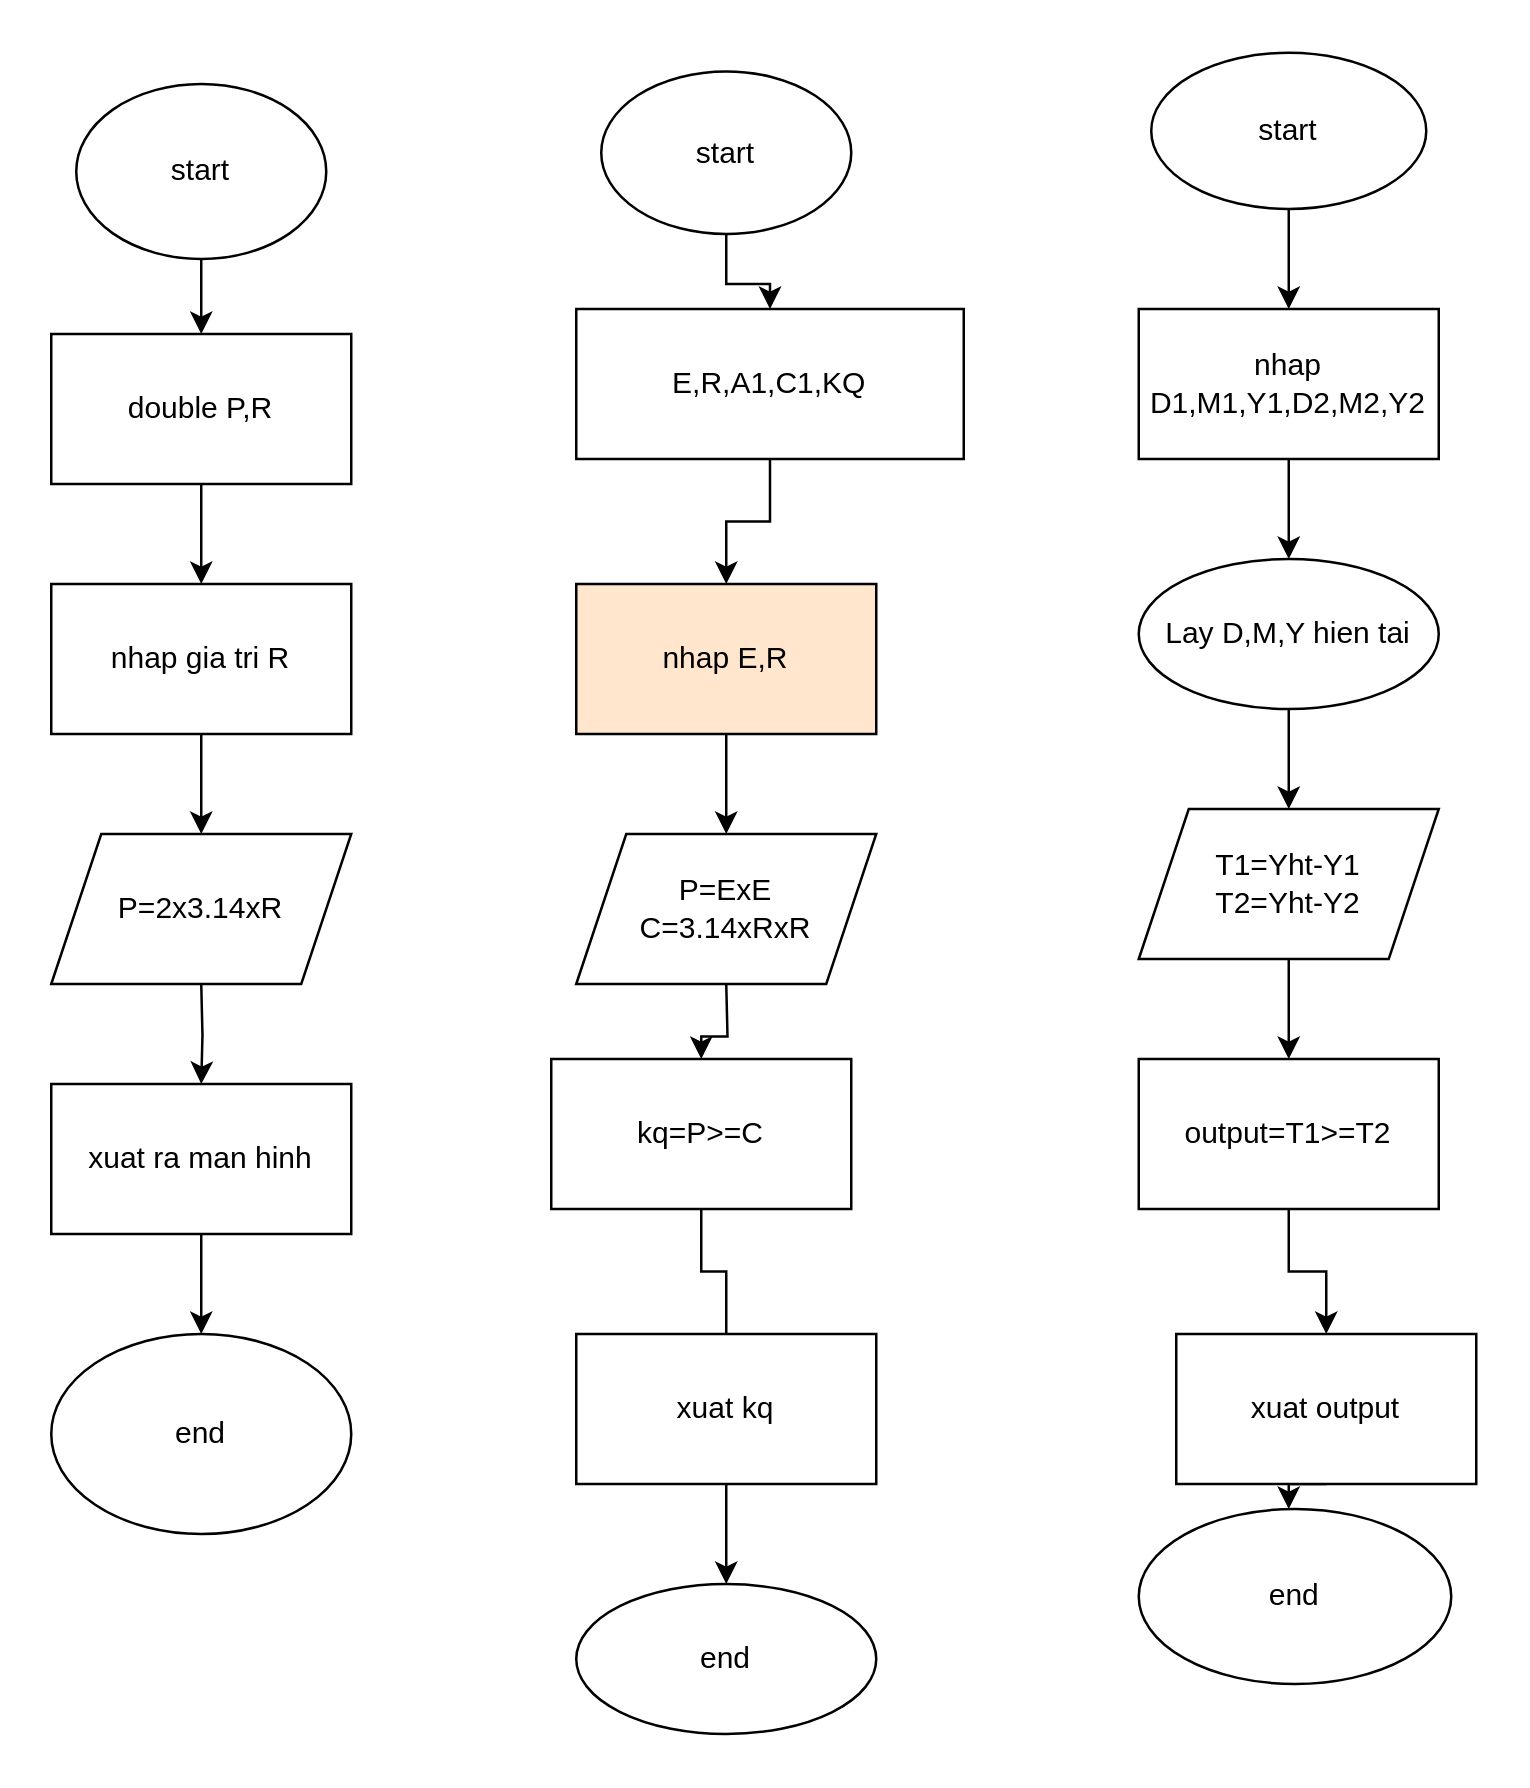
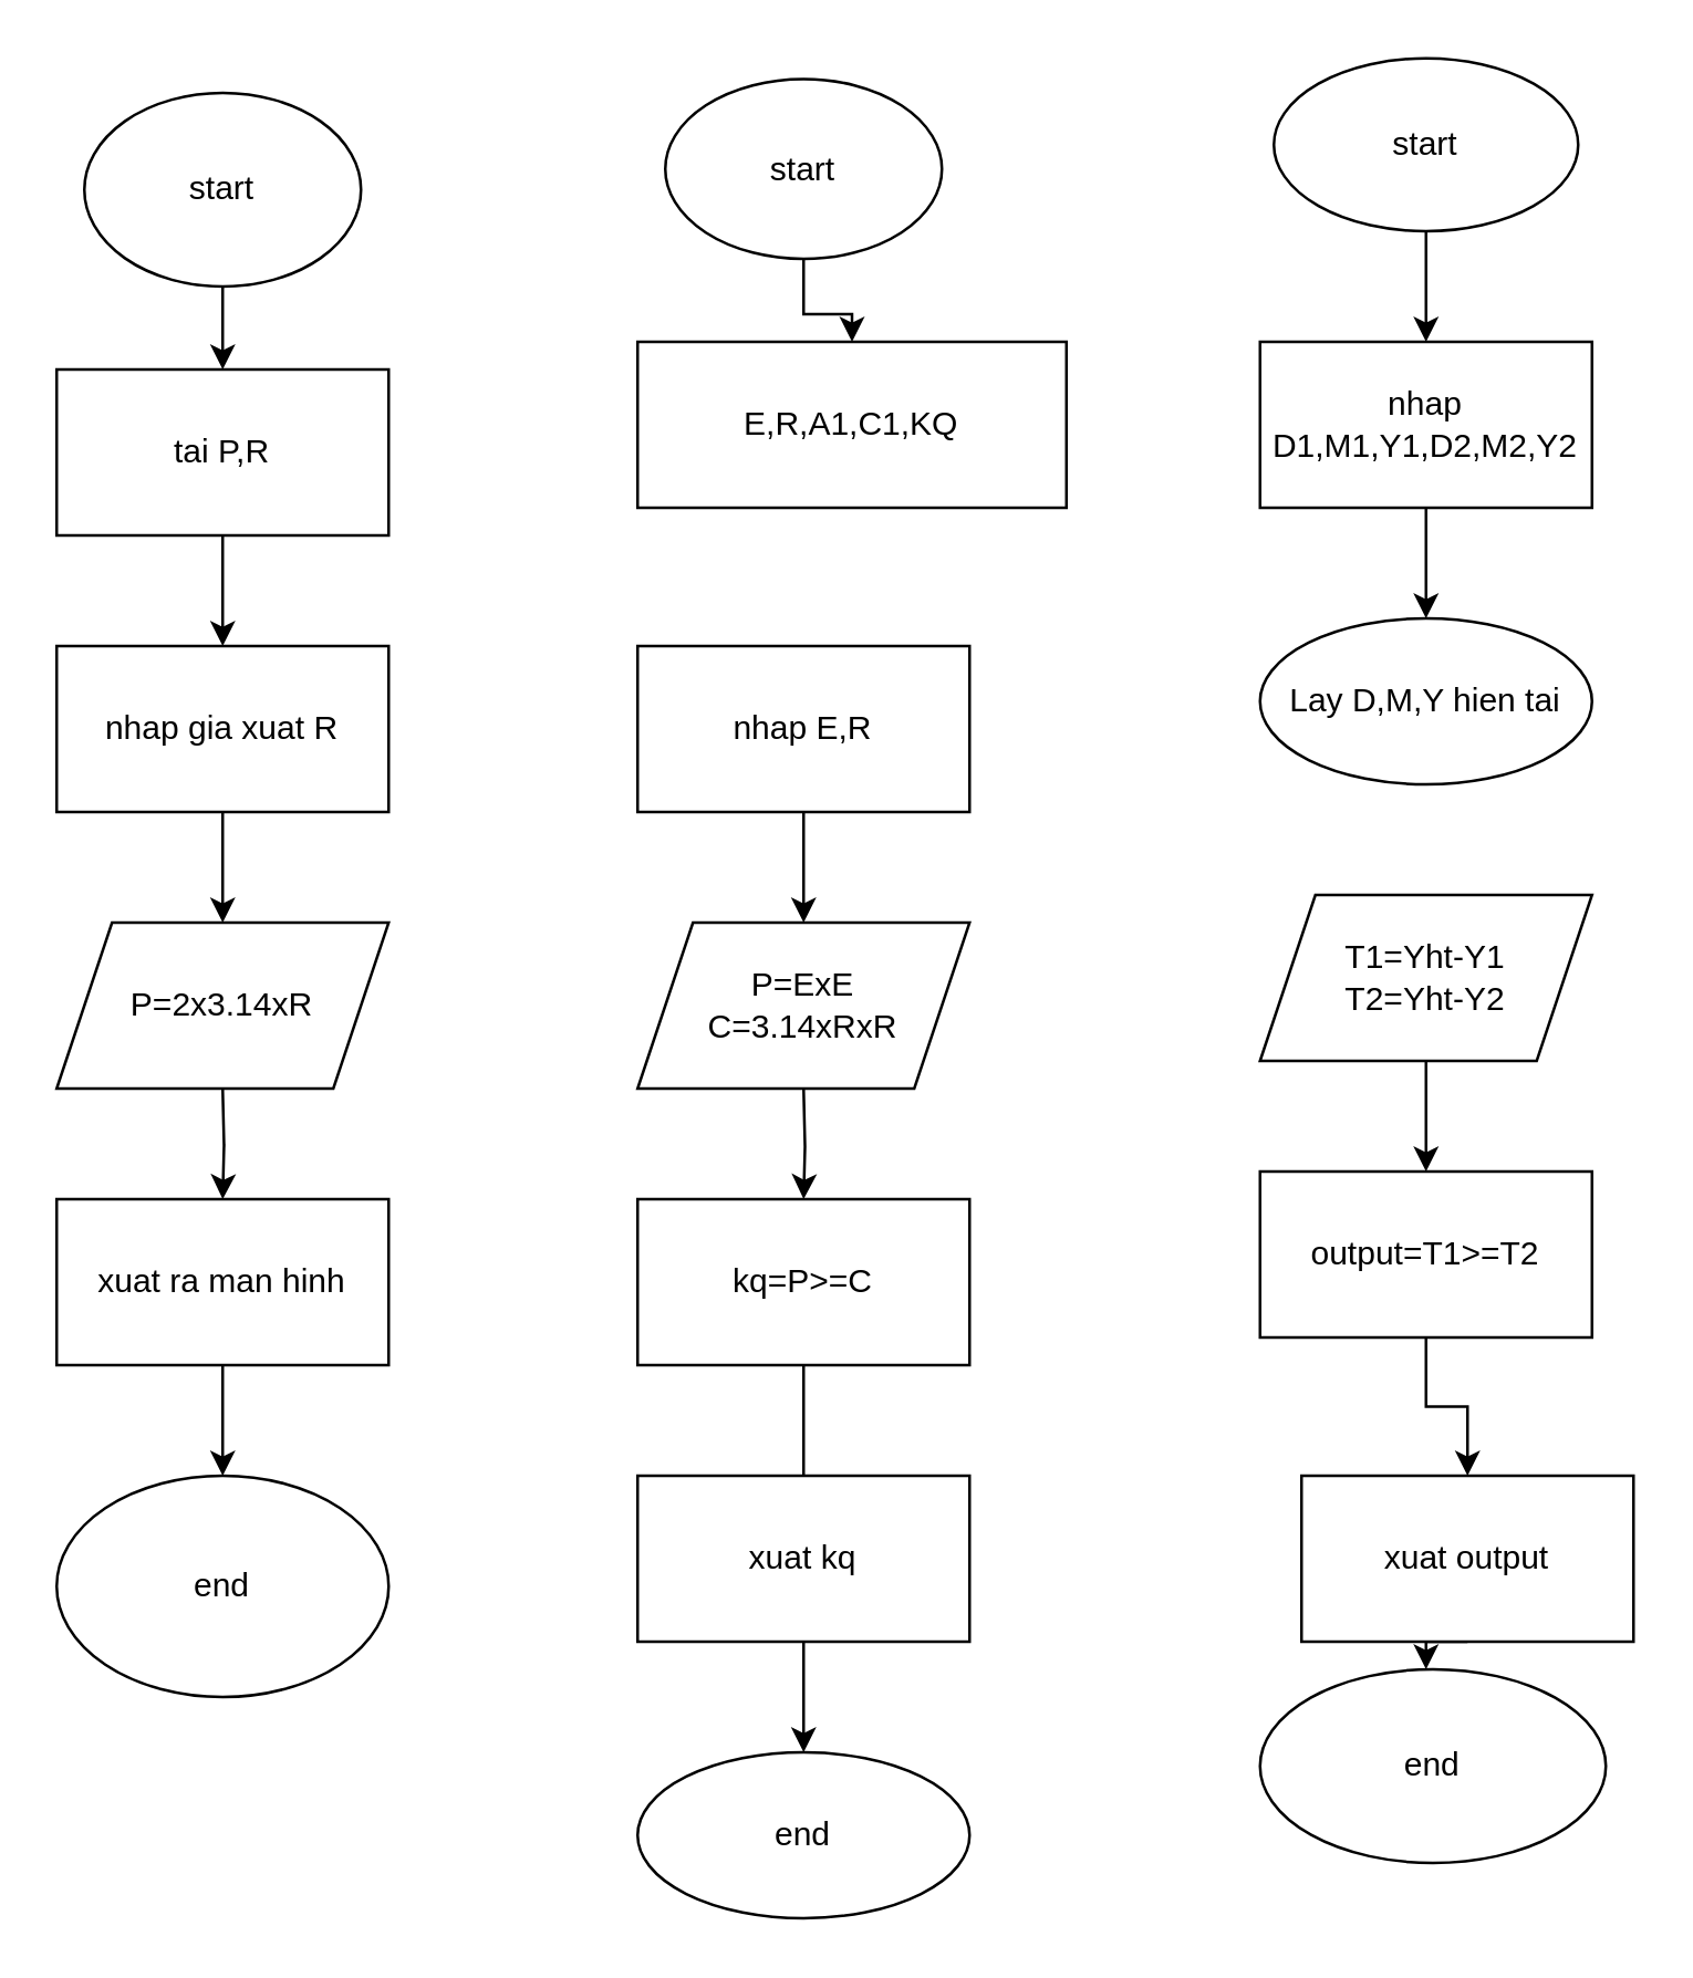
- <mxCell id="5" value="double P,R" style="rounded=0;whiteSpace=wrap;html=1;" vertex="1" parent="1"><mxGeometry x="20" y="133" width="120" height="60" as="geometry" /></mxCell>
+ <mxCell id="5" value="tai P,R" style="rounded=0;whiteSpace=wrap;html=1;" vertex="1" parent="1"><mxGeometry x="20" y="133" width="120" height="60" as="geometry" /></mxCell>
- <mxCell id="14" style="edgeStyle=orthogonalEdgeStyle;rounded=0;orthogonalLoop=1;jettySize=auto;html=1;exitX=0.5;exitY=1;exitDx=0;exitDy=0;" edge="1" parent="1" source="15" target="17"><mxGeometry relative="1" as="geometry"><mxPoint x="290" y="223" as="targetPoint" /></mxGeometry></mxCell>
- <mxCell id="7" value="nhap gia tri R" style="rounded=0;whiteSpace=wrap;html=1;" vertex="1" parent="1"><mxGeometry x="20" y="233" width="120" height="60" as="geometry" /></mxCell>
+ <mxCell id="7" value="nhap gia xuat R" style="rounded=0;whiteSpace=wrap;html=1;" vertex="1" parent="1"><mxGeometry x="20" y="233" width="120" height="60" as="geometry" /></mxCell>
- <mxCell id="17" value="nhap E,R" style="rounded=0;whiteSpace=wrap;html=1;fillColor=#ffe6cc;" vertex="1" parent="1"><mxGeometry x="230" y="233" width="120" height="60" as="geometry" /></mxCell>
+ <mxCell id="17" value="nhap E,R" style="rounded=0;whiteSpace=wrap;html=1;" vertex="1" parent="1"><mxGeometry x="230" y="233" width="120" height="60" as="geometry" /></mxCell>
- <mxCell id="30" style="edgeStyle=orthogonalEdgeStyle;rounded=0;orthogonalLoop=1;jettySize=auto;html=1;exitX=0.5;exitY=1;exitDx=0;exitDy=0;" edge="1" parent="1" source="31" target="33"><mxGeometry relative="1" as="geometry"><mxPoint x="515" y="323" as="targetPoint" /></mxGeometry></mxCell>
- <mxCell id="20" value="kq=P&amp;gt;=C" style="rounded=0;whiteSpace=wrap;html=1;" vertex="1" parent="1"><mxGeometry x="220" y="423" width="120" height="60" as="geometry" /></mxCell>
+ <mxCell id="20" value="kq=P&amp;gt;=C" style="rounded=0;whiteSpace=wrap;html=1;" vertex="1" parent="1"><mxGeometry x="230" y="433" width="120" height="60" as="geometry" /></mxCell>
